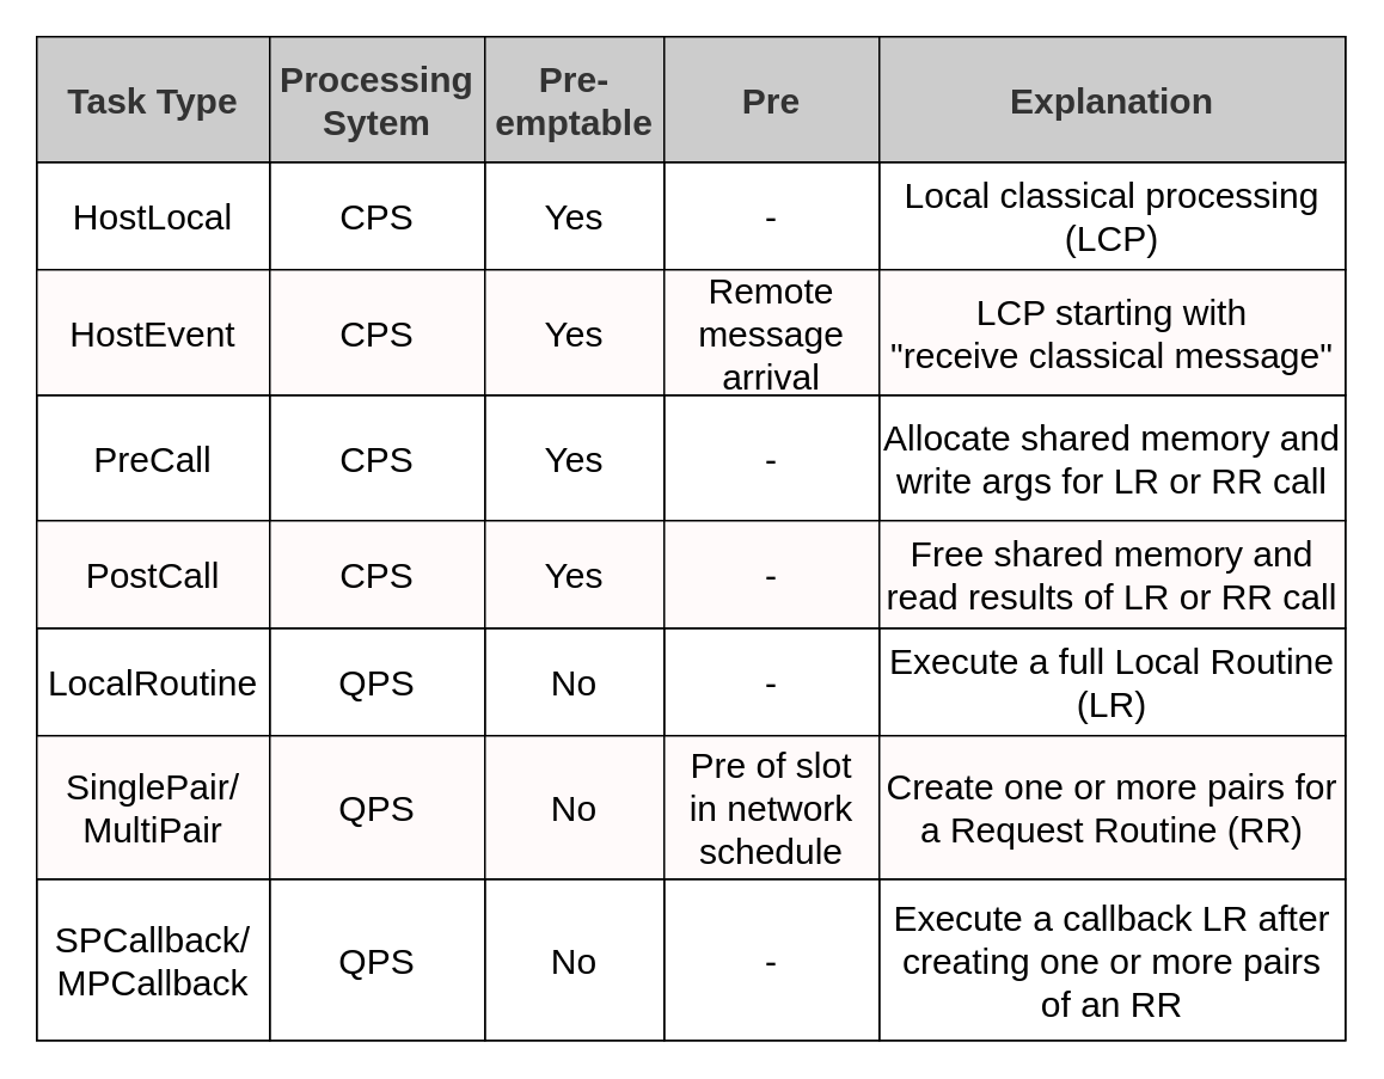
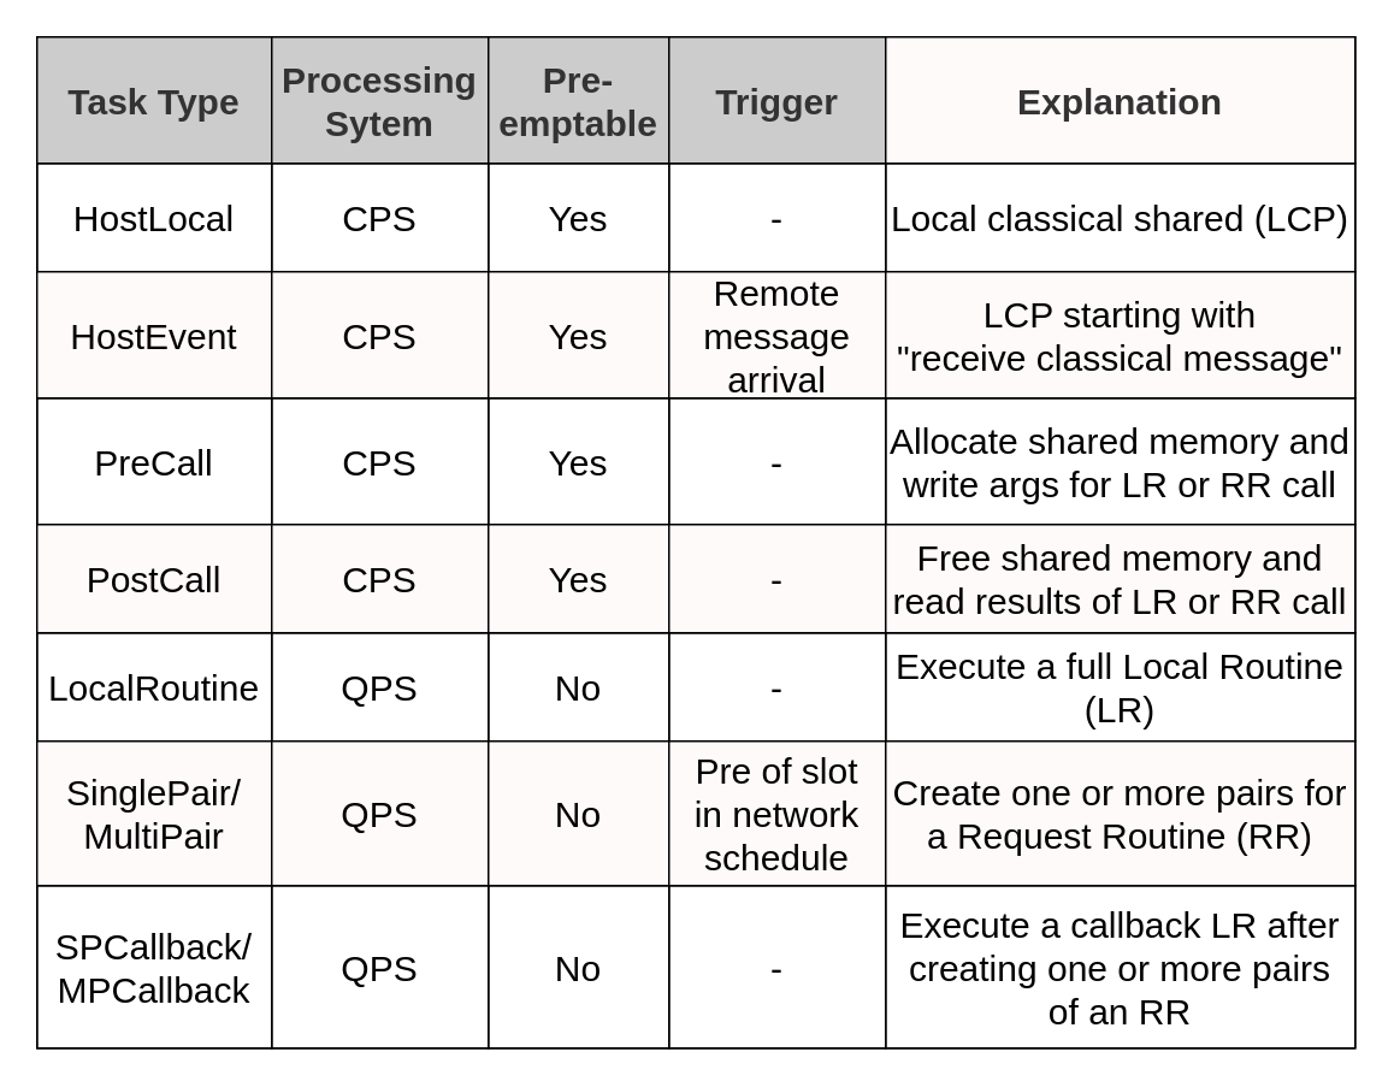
- <mxCell id="7" value="Pre" style="connectable=0;recursiveResize=0;strokeColor=#000000;fillColor=#CCCCCC;align=center;whiteSpace=wrap;html=1;fontSize=20;fontColor=#333333;fontStyle=1" vertex="1" parent="3"><mxGeometry x="350" width="120" height="70" as="geometry"><mxRectangle width="120" height="70" as="alternateBounds" /></mxGeometry></mxCell>
+ <mxCell id="7" value="Trigger" style="connectable=0;recursiveResize=0;strokeColor=#000000;fillColor=#CCCCCC;align=center;whiteSpace=wrap;html=1;fontSize=20;fontColor=#333333;fontStyle=1" vertex="1" parent="3"><mxGeometry x="350" width="120" height="70" as="geometry"><mxRectangle width="120" height="70" as="alternateBounds" /></mxGeometry></mxCell>
- <mxCell id="8" value="Explanation" style="connectable=0;recursiveResize=0;strokeColor=#000000;fillColor=#CCCCCC;align=center;whiteSpace=wrap;html=1;fontSize=20;fontColor=#333333;fontStyle=1" vertex="1" parent="3"><mxGeometry x="470" width="260" height="70" as="geometry"><mxRectangle width="260" height="70" as="alternateBounds" /></mxGeometry></mxCell>
+ <mxCell id="8" value="Explanation" style="connectable=0;recursiveResize=0;strokeColor=#000000;fillColor=#fffafa;align=center;whiteSpace=wrap;html=1;fontSize=20;fontColor=#333333;fontStyle=1;" vertex="1" parent="3"><mxGeometry x="470" width="260" height="70" as="geometry"><mxRectangle width="260" height="70" as="alternateBounds" /></mxGeometry></mxCell>
- <mxCell id="14" value="Local classical processing (LCP)" style="connectable=0;recursiveResize=0;strokeColor=inherit;fillColor=none;align=center;whiteSpace=wrap;html=1;fontSize=20;" vertex="1" parent="9"><mxGeometry x="470" width="260" height="60" as="geometry"><mxRectangle width="260" height="60" as="alternateBounds" /></mxGeometry></mxCell>
+ <mxCell id="14" value="Local classical shared (LCP)" style="connectable=0;recursiveResize=0;strokeColor=inherit;fillColor=none;align=center;whiteSpace=wrap;html=1;fontSize=20;" vertex="1" parent="9"><mxGeometry x="470" width="260" height="60" as="geometry"><mxRectangle width="260" height="60" as="alternateBounds" /></mxGeometry></mxCell>
